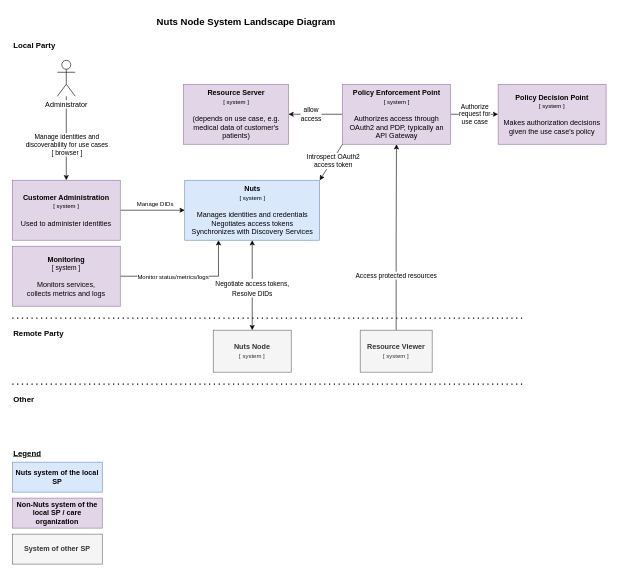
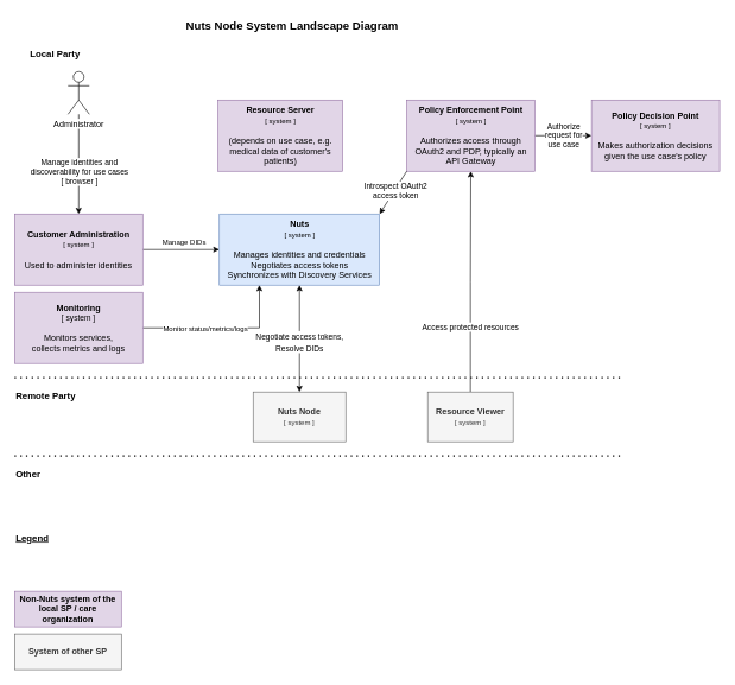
- <mxCell id="9" value="Local Party" style="text;html=1;strokeColor=none;fillColor=none;align=left;verticalAlign=middle;whiteSpace=wrap;rounded=0;dashed=1;fontSize=13;fontStyle=1" parent="1" vertex="1"><mxGeometry x="20" y="60" width="180" height="30" as="geometry" /></mxCell>
+ <mxCell id="9" value="Local Party" style="text;html=1;strokeColor=none;fillColor=none;align=left;verticalAlign=middle;whiteSpace=wrap;rounded=0;dashed=1;fontSize=13;fontStyle=1" parent="1" vertex="1"><mxGeometry x="40" y="60" width="180" height="30" as="geometry" /></mxCell>
- <mxCell id="24" value="" style="edgeStyle=orthogonalEdgeStyle;rounded=0;orthogonalLoop=1;jettySize=auto;html=1;entryX=1;entryY=0.5;entryDx=0;entryDy=0;" parent="1" source="27" target="5" edge="1"><mxGeometry relative="1" as="geometry" /></mxCell>
- <mxCell id="25" value="allow&lt;div&gt;access&lt;/div&gt;" style="edgeLabel;html=1;align=center;verticalAlign=middle;resizable=0;points=[];" parent="24" vertex="1" connectable="0"><mxGeometry x="0.178" y="-1" relative="1" as="geometry"><mxPoint as="offset" /></mxGeometry></mxCell>
- <mxCell id="19" value="&lt;b&gt;Nuts system of the local SP&lt;/b&gt;" style="rounded=0;whiteSpace=wrap;html=1;fillColor=#dae8fc;strokeColor=#6c8ebf;" parent="1" vertex="1"><mxGeometry x="20" y="770" width="150" height="50" as="geometry" /></mxCell>
